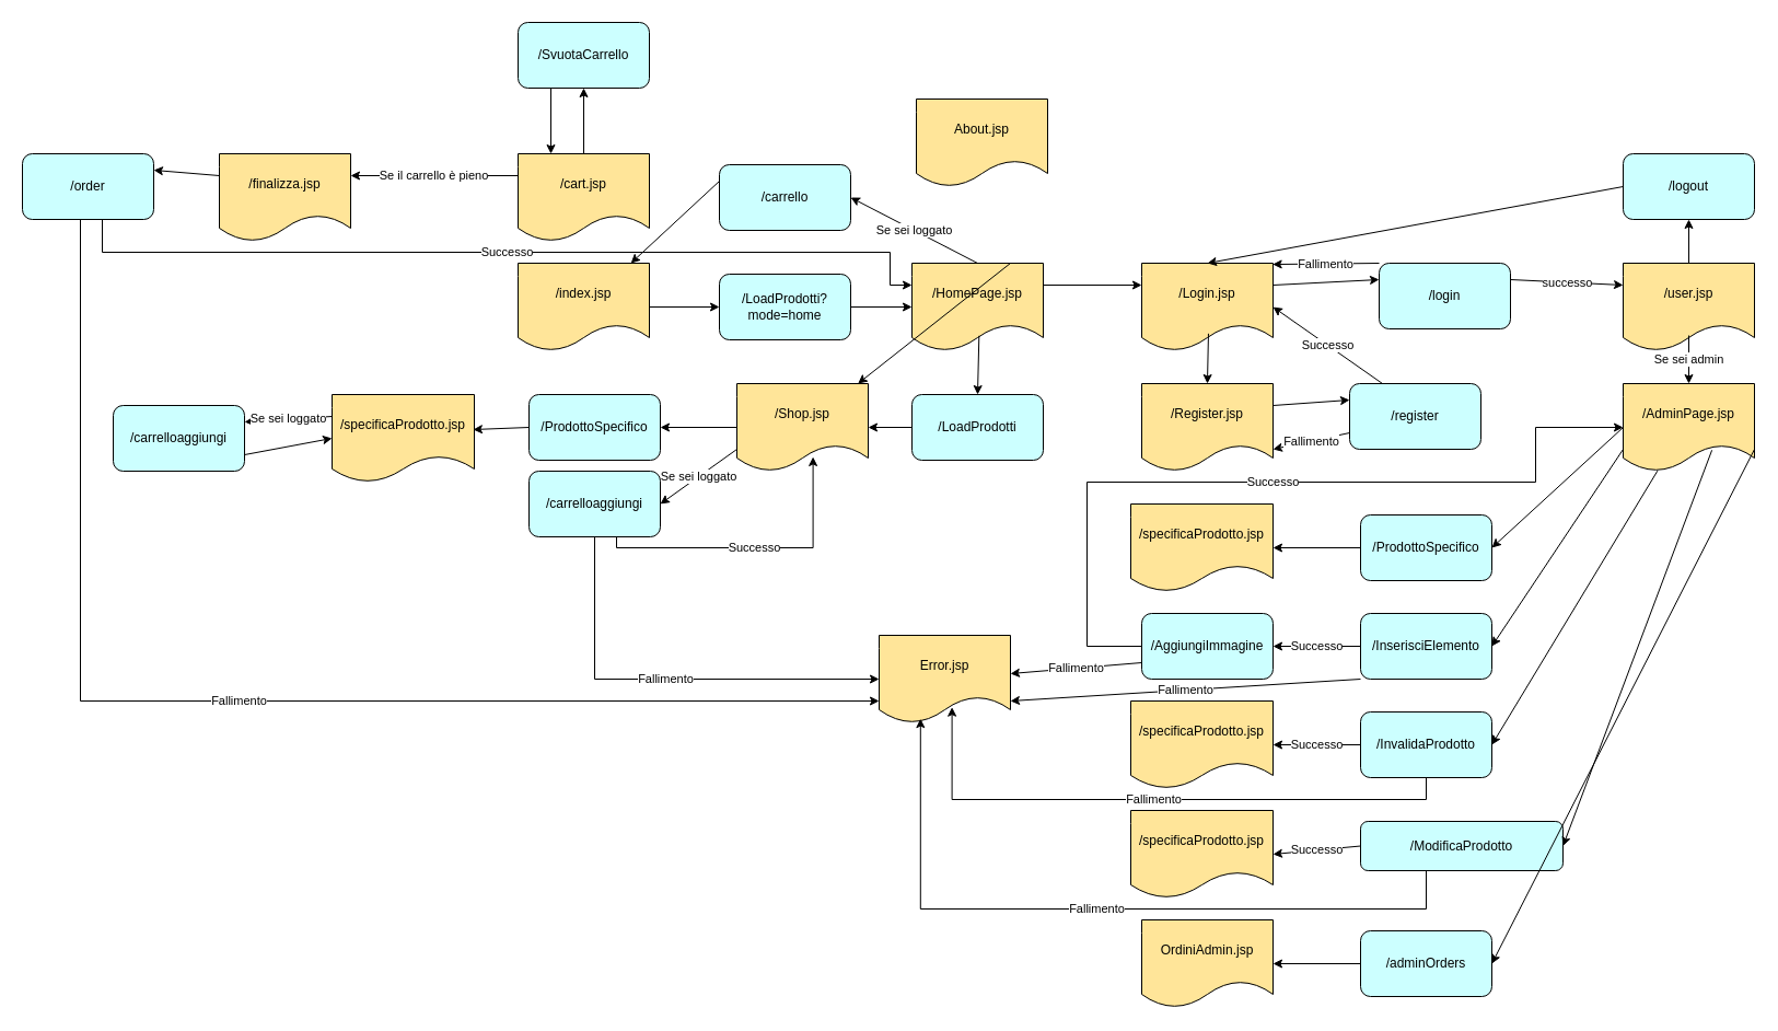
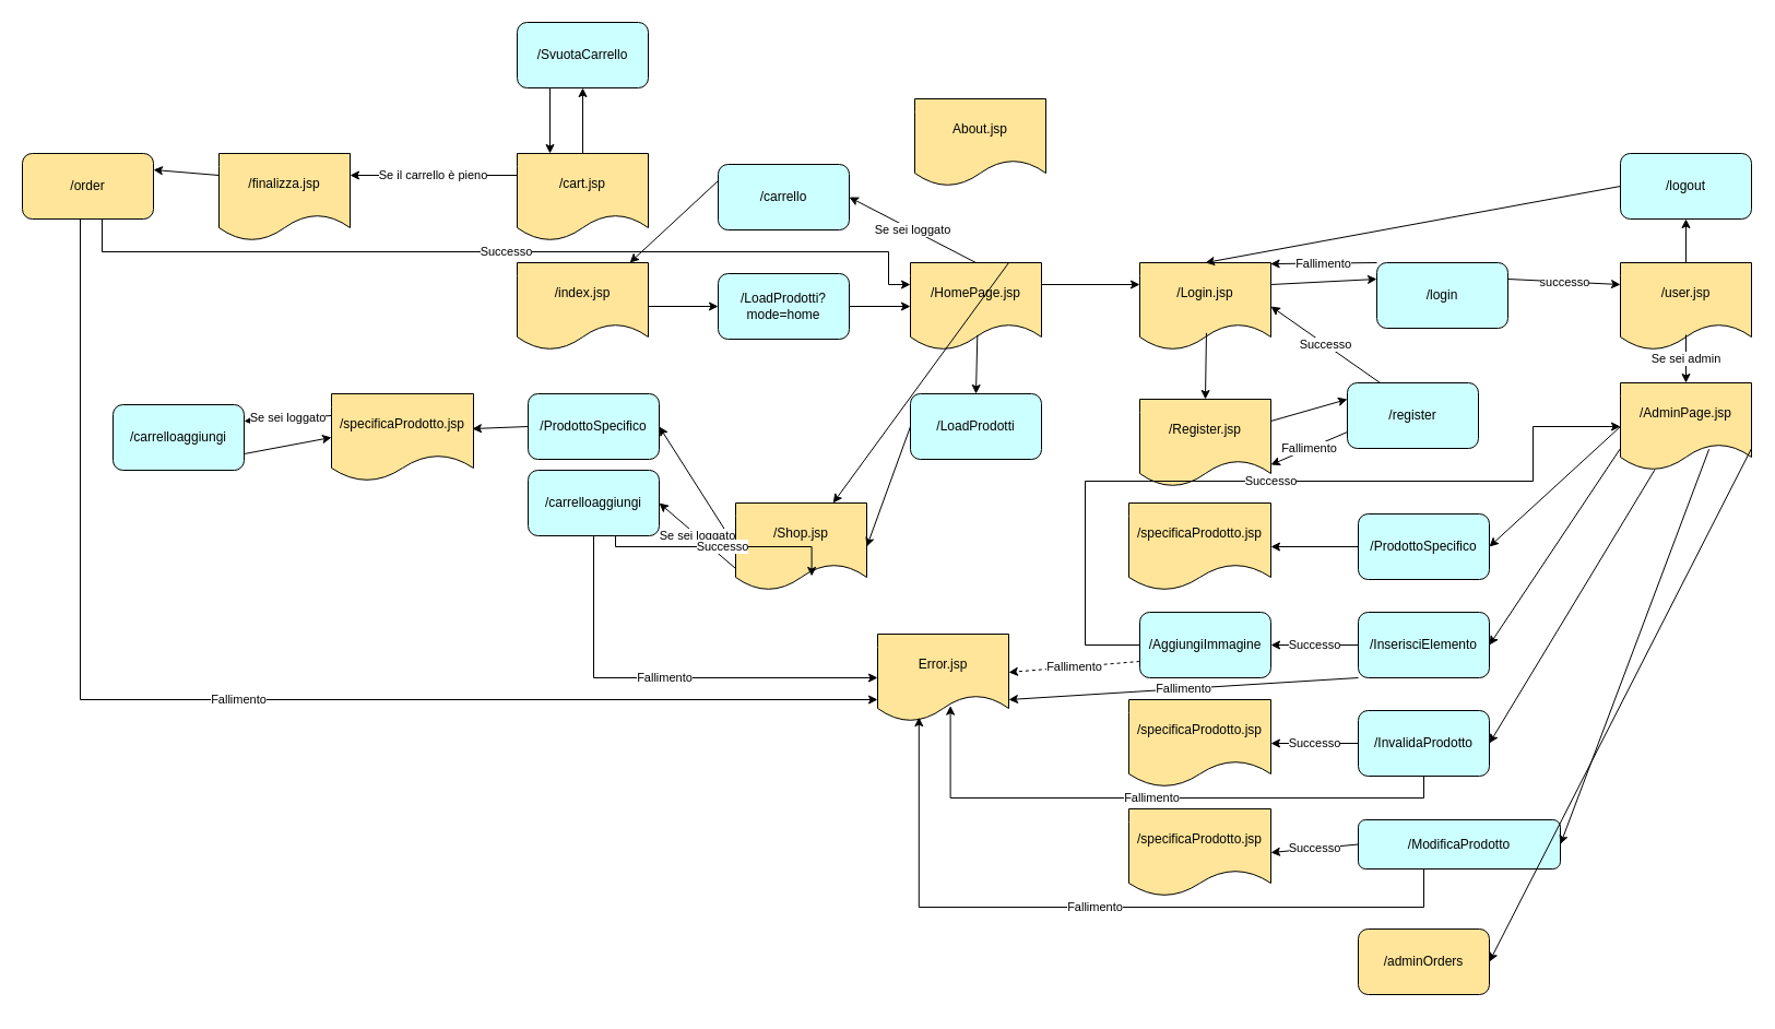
- <mxCell id="37" value="/order" style="rounded=1;whiteSpace=wrap;html=1;fillColor=#CCFFFF;" vertex="1" parent="1"><mxGeometry x="20" y="140" width="120" height="60" as="geometry" /></mxCell>
+ <mxCell id="37" value="/order" style="rounded=1;whiteSpace=wrap;html=1;fillColor=#ffe599;" vertex="1" parent="1"><mxGeometry x="20" y="140" width="120" height="60" as="geometry" /></mxCell>
- <mxCell id="9" value="/Shop.jsp" style="shape=document;whiteSpace=wrap;html=1;boundedLbl=1;fillColor=#FFE599;" vertex="1" parent="1"><mxGeometry x="673" y="350" width="120" height="80" as="geometry" /></mxCell>
+ <mxCell id="9" value="/Shop.jsp" style="shape=document;whiteSpace=wrap;html=1;boundedLbl=1;fillColor=#FFE599;" vertex="1" parent="1"><mxGeometry x="673" y="460" width="120" height="80" as="geometry" /></mxCell>
- <mxCell id="20" value="/Register.jsp" style="shape=document;whiteSpace=wrap;html=1;boundedLbl=1;fillColor=#FFE599;" vertex="1" parent="1"><mxGeometry x="1043" y="350" width="120" height="80" as="geometry" /></mxCell>
+ <mxCell id="20" value="/Register.jsp" style="shape=document;whiteSpace=wrap;html=1;boundedLbl=1;fillColor=#FFE599;" vertex="1" parent="1"><mxGeometry x="1043" y="365" width="120" height="80" as="geometry" /></mxCell>
- <mxCell id="69" value="Fallimento" style="endArrow=classic;html=1;rounded=0;exitX=0;exitY=0.75;exitDx=0;exitDy=0;" edge="1" parent="1" target="68" source="60"><mxGeometry width="50" height="50" relative="1" as="geometry"><mxPoint x="1033" y="610" as="sourcePoint" /><mxPoint x="1093" y="610" as="targetPoint" /></mxGeometry></mxCell>
+ <mxCell id="69" value="Fallimento" style="endArrow=classic;html=1;rounded=0;exitX=0;exitY=0.75;exitDx=0;exitDy=0;dashed=1;" edge="1" parent="1" target="68" source="60"><mxGeometry width="50" height="50" relative="1" as="geometry"><mxPoint x="1033" y="610" as="sourcePoint" /><mxPoint x="1093" y="610" as="targetPoint" /></mxGeometry></mxCell>
- <mxCell id="2" value="OrdiniAdmin.jsp" style="shape=document;whiteSpace=wrap;html=1;boundedLbl=1;fillColor=#FFE599;" vertex="1" parent="1"><mxGeometry x="1043" y="840" width="120" height="80" as="geometry" /></mxCell>
- <mxCell id="80" value="" style="endArrow=classic;html=1;rounded=0;exitX=0;exitY=0.5;exitDx=0;exitDy=0;entryX=1;entryY=0.5;entryDx=0;entryDy=0;" edge="1" parent="1" source="61" target="2"><mxGeometry width="50" height="50" relative="1" as="geometry"><mxPoint x="883" y="780" as="sourcePoint" /><mxPoint x="933" y="730" as="targetPoint" /></mxGeometry></mxCell>
- <mxCell id="61" value="/adminOrders" style="rounded=1;whiteSpace=wrap;html=1;fillColor=#CCFFFF;" vertex="1" parent="1"><mxGeometry x="1243" y="850" width="120" height="60" as="geometry" /></mxCell>
+ <mxCell id="61" value="/adminOrders" style="rounded=1;whiteSpace=wrap;html=1;fillColor=#ffe599;" vertex="1" parent="1"><mxGeometry x="1243" y="850" width="120" height="60" as="geometry" /></mxCell>
